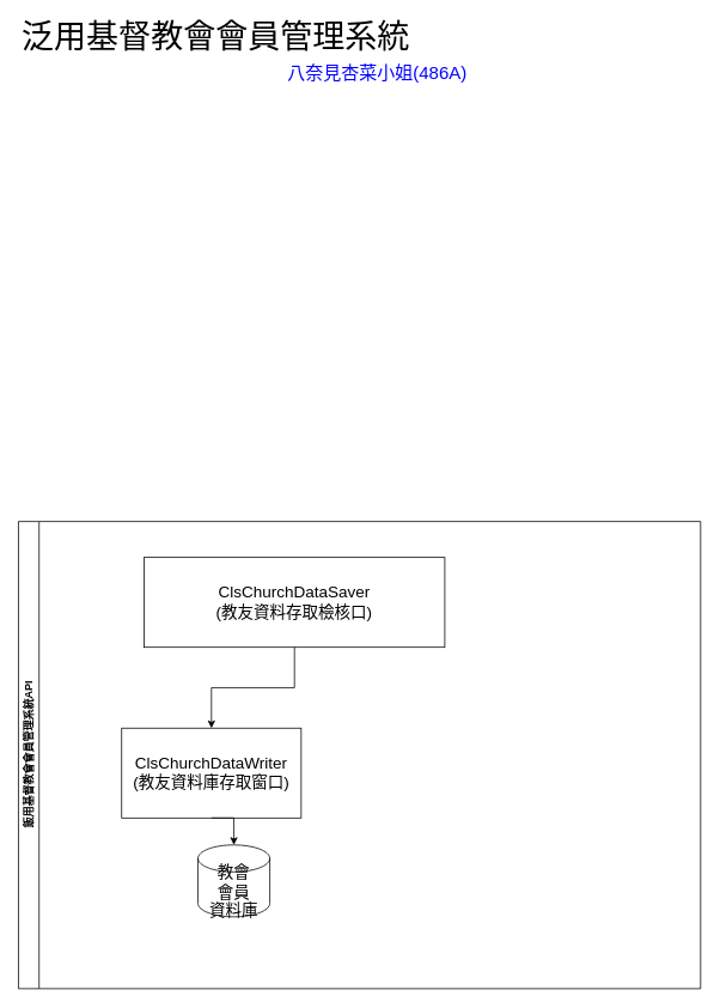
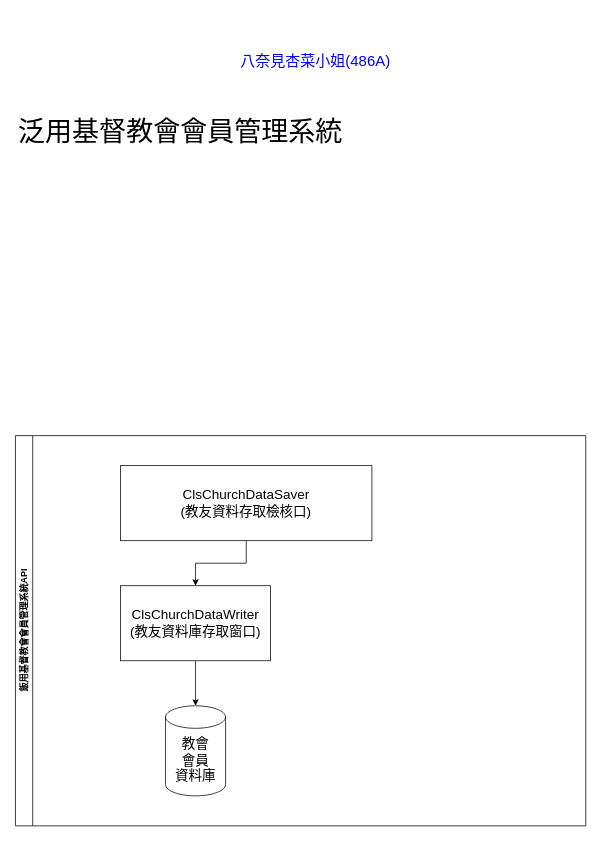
- <mxCell id="8" value="泛用基督教會會員管理系統" style="text;html=1;align=center;verticalAlign=middle;whiteSpace=wrap;rounded=0;fontSize=36;" vertex="1" parent="1"><mxGeometry x="20" y="20" width="440" height="40" as="geometry" /></mxCell>
+ <mxCell id="8" value="泛用基督教會會員管理系統" style="text;html=1;align=center;verticalAlign=middle;whiteSpace=wrap;rounded=0;fontSize=36;" vertex="1" parent="1"><mxGeometry x="20" y="155" width="440" height="40" as="geometry" /></mxCell>
- <mxCell id="5" value="ClsChurchDataWriter&lt;div&gt;(教友資料庫存取窗口)&lt;/div&gt;" style="rounded=0;whiteSpace=wrap;html=1;fontSize=18;" vertex="1" parent="1"><mxGeometry x="135" y="810" width="200" height="100" as="geometry" /></mxCell>
+ <mxCell id="5" value="ClsChurchDataWriter&lt;div&gt;(教友資料庫存取窗口)&lt;/div&gt;" style="rounded=0;whiteSpace=wrap;html=1;fontSize=18;" vertex="1" parent="1"><mxGeometry x="160" y="780" width="200" height="100" as="geometry" /></mxCell>
- <mxCell id="3" value="教會&lt;div&gt;會員&lt;/div&gt;&lt;div&gt;資料庫&lt;/div&gt;" style="shape=cylinder3;whiteSpace=wrap;html=1;boundedLbl=1;backgroundOutline=1;size=15;fontSize=18;" vertex="1" parent="2"><mxGeometry x="200" y="360" width="80" height="80" as="geometry" /></mxCell>
+ <mxCell id="3" value="教會&lt;div&gt;會員&lt;/div&gt;&lt;div&gt;資料庫&lt;/div&gt;" style="shape=cylinder3;whiteSpace=wrap;html=1;boundedLbl=1;backgroundOutline=1;size=15;fontSize=18;" vertex="1" parent="2"><mxGeometry x="200" y="360" width="80" height="120" as="geometry" /></mxCell>
